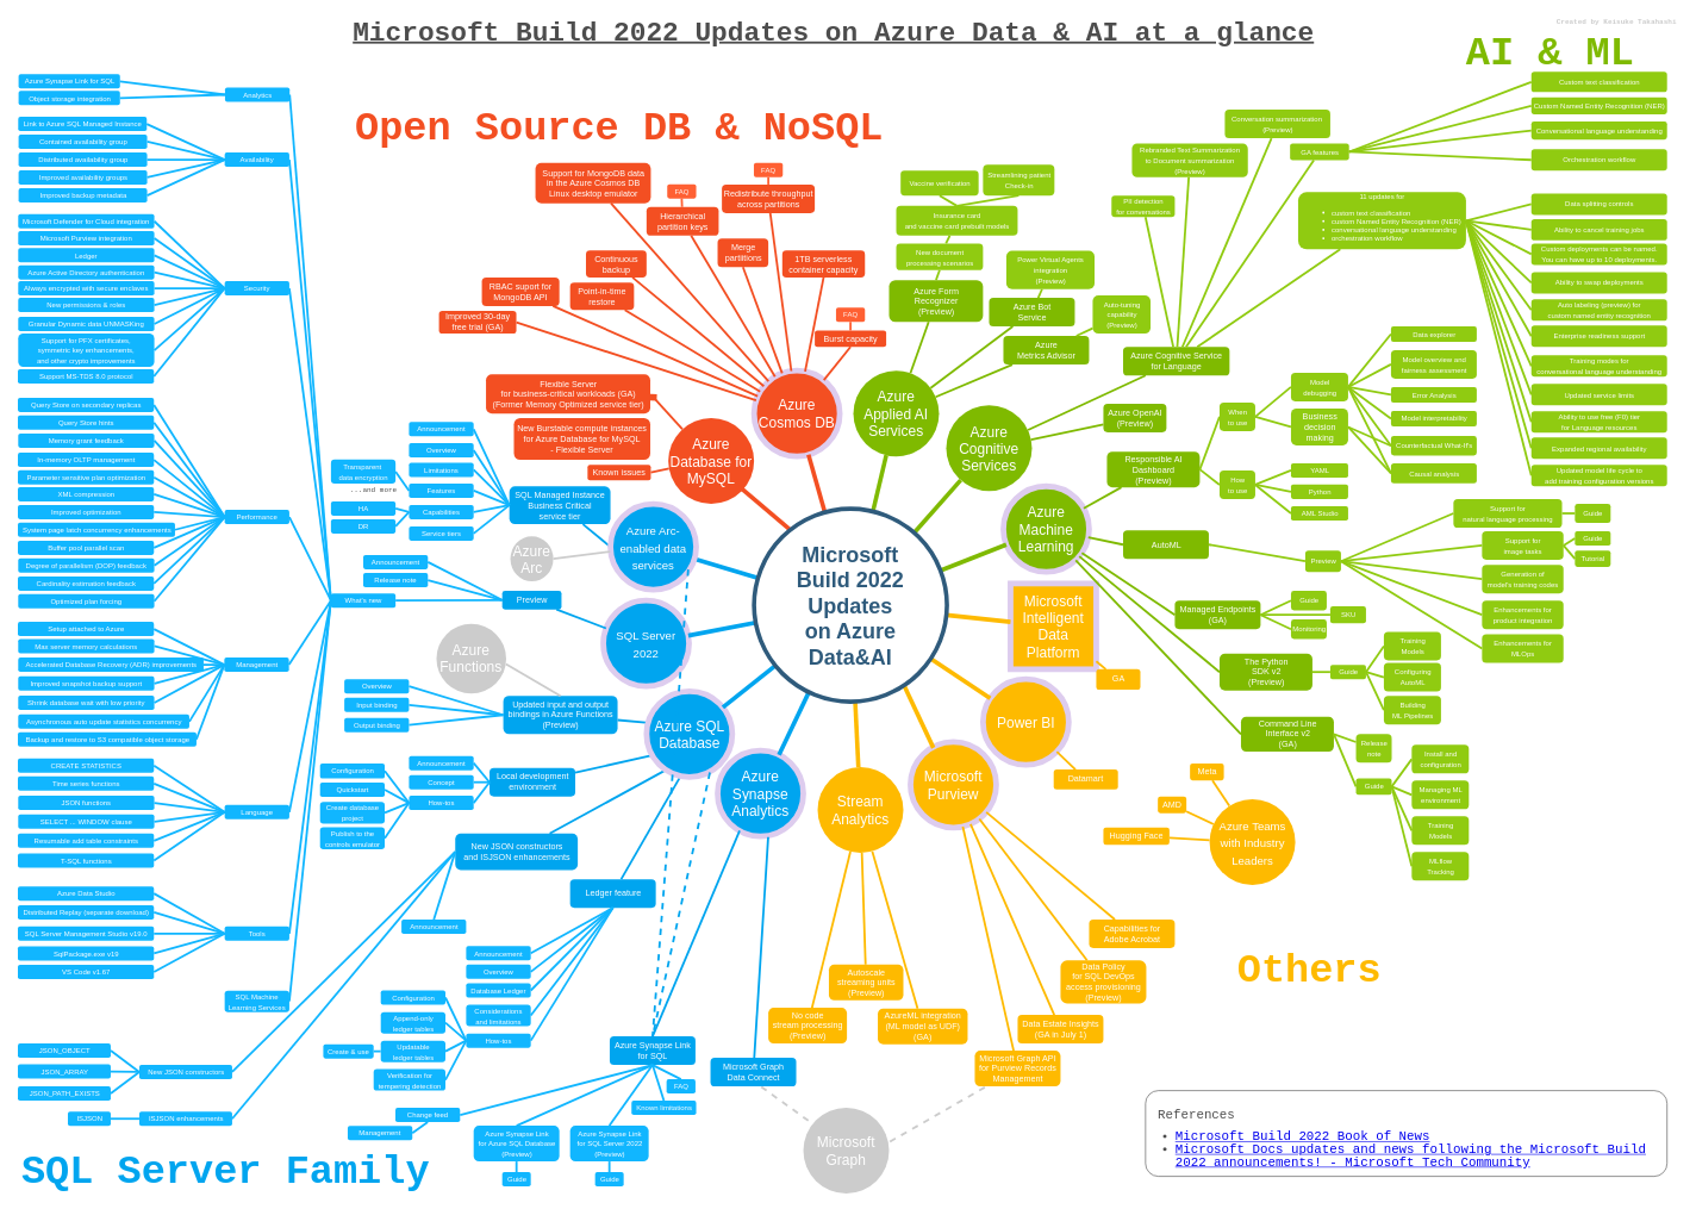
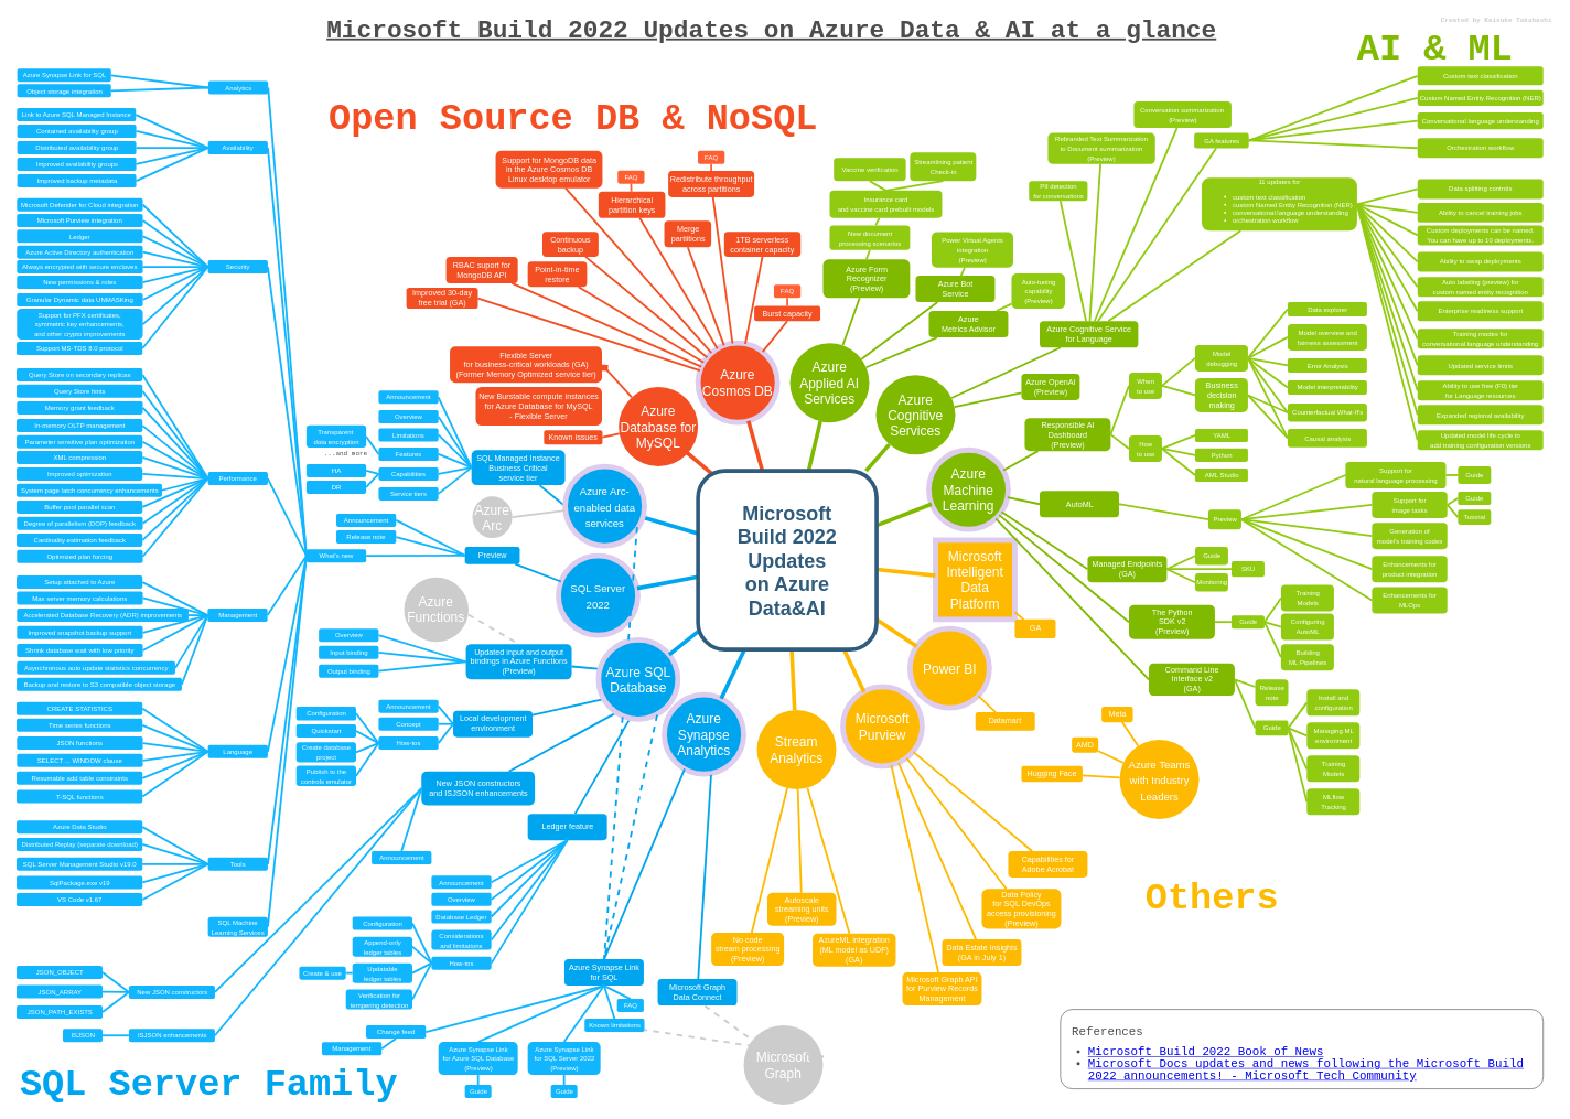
- <mxCell id="106" value="Microsoft&lt;br&gt;Build 2022&lt;br&gt;Updates&lt;br&gt;on Azure&lt;br&gt;Data&amp;amp;AI" style="ellipse;whiteSpace=wrap;html=1;shadow=0;fontFamily=Helvetica;fontSize=30;fontColor=#2F5B7C;align=center;strokeColor=#2F5B7C;strokeWidth=6;fillColor=#FFFFFF;fontStyle=1;gradientColor=none;" parent="1" vertex="1"><mxGeometry x="1055" y="711.5" width="270" height="270" as="geometry" /></mxCell>
+ <mxCell id="106" value="Microsoft&lt;br&gt;Build 2022&lt;br&gt;Updates&lt;br&gt;on Azure&lt;br&gt;Data&amp;amp;AI" style="whiteSpace=wrap;html=1;shadow=0;fontFamily=Helvetica;fontSize=30;fontColor=#2F5B7C;align=center;strokeColor=#2F5B7C;strokeWidth=6;fillColor=#FFFFFF;fontStyle=1;gradientColor=none;rounded=1;" parent="1" vertex="1"><mxGeometry x="1055" y="711.5" width="270" height="270" as="geometry" /></mxCell>
- <mxCell id="119" value="" style="edgeStyle=none;endArrow=none;strokeWidth=3;strokeColor=#CCCCCC;html=1;exitX=0.997;exitY=0.578;exitDx=0;exitDy=0;entryX=0.5;entryY=0;entryDx=0;entryDy=0;dashed=0;exitPerimeter=0;" parent="1" source="118" target="58" edge="1"><mxGeometry x="-1371.98" y="661.45" width="100" height="100" as="geometry"><mxPoint x="483.7" y="1180" as="sourcePoint" /><mxPoint x="552.5" y="1229.44" as="targetPoint" /></mxGeometry></mxCell>
+ <mxCell id="119" value="" style="edgeStyle=none;endArrow=none;strokeWidth=3;strokeColor=#CCCCCC;html=1;exitX=0.997;exitY=0.578;exitDx=0;exitDy=0;entryX=0.5;entryY=0;entryDx=0;entryDy=0;dashed=1;exitPerimeter=0;" parent="1" source="118" target="58" edge="1"><mxGeometry x="-1371.98" y="661.45" width="100" height="100" as="geometry"><mxPoint x="483.7" y="1180" as="sourcePoint" /><mxPoint x="552.5" y="1229.44" as="targetPoint" /></mxGeometry></mxCell>
- <mxCell id="111" value="" style="edgeStyle=none;endArrow=none;strokeWidth=3;strokeColor=#CCCCCC;html=1;exitX=1.01;exitY=0.395;exitDx=0;exitDy=0;dashed=1;exitPerimeter=0;" parent="1" source="109" target="84" edge="1"><mxGeometry x="-520.48" y="1051.45" width="100" height="100" as="geometry"><mxPoint x="1335.2" y="1570" as="sourcePoint" /><mxPoint x="1404" y="1619.44" as="targetPoint" /></mxGeometry></mxCell>
+ <mxCell id="111" value="" style="edgeStyle=none;endArrow=none;strokeWidth=3;strokeColor=#CCCCCC;html=1;exitX=1.01;exitY=0.395;exitDx=0;exitDy=0;dashed=1;exitPerimeter=0;" parent="1" source="109" target="235" edge="1"><mxGeometry x="-520.48" y="1051.45" width="100" height="100" as="geometry"><mxPoint x="1335.2" y="1570" as="sourcePoint" /><mxPoint x="1404" y="1619.44" as="targetPoint" /></mxGeometry></mxCell>
